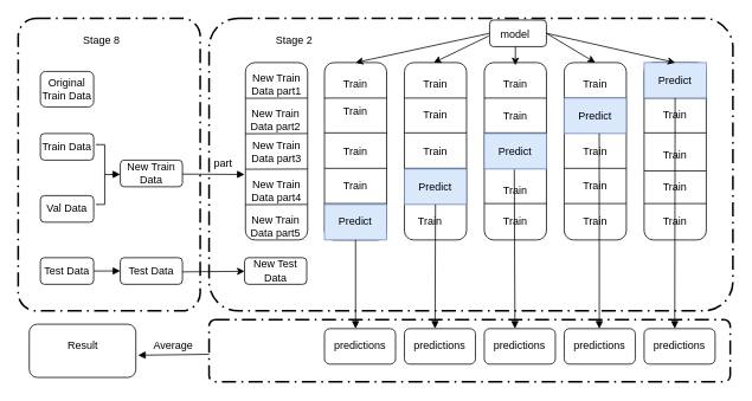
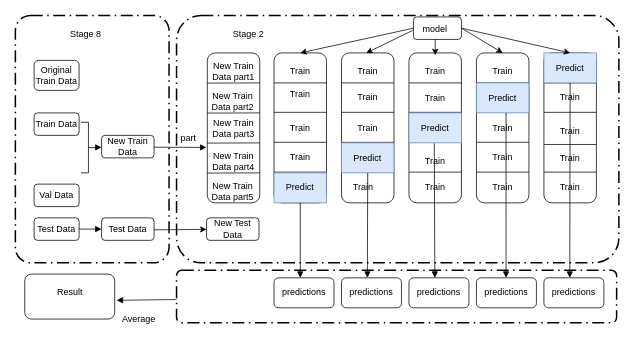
- <mxCell id="7" value="Val Data" style="shape=ext;rounded=1;html=1;whiteSpace=wrap;" vertex="1" parent="1"><mxGeometry x="45" y="220" width="60" height="30" as="geometry" /></mxCell>
+ <mxCell id="7" value="Val Data" style="shape=ext;rounded=1;html=1;whiteSpace=wrap;" vertex="1" parent="1"><mxGeometry x="45" y="245" width="60" height="30" as="geometry" /></mxCell>
- <mxCell id="90" value="Average" style="text;html=1;strokeColor=none;fillColor=none;align=center;verticalAlign=middle;whiteSpace=wrap;rounded=0;" vertex="1" parent="1"><mxGeometry x="175" y="380" width="40" height="20" as="geometry" /></mxCell>
+ <mxCell id="90" value="Average" style="text;html=1;strokeColor=none;fillColor=none;align=center;verticalAlign=middle;whiteSpace=wrap;rounded=0;" vertex="1" parent="1"><mxGeometry x="165" y="415" width="40" height="20" as="geometry" /></mxCell>
